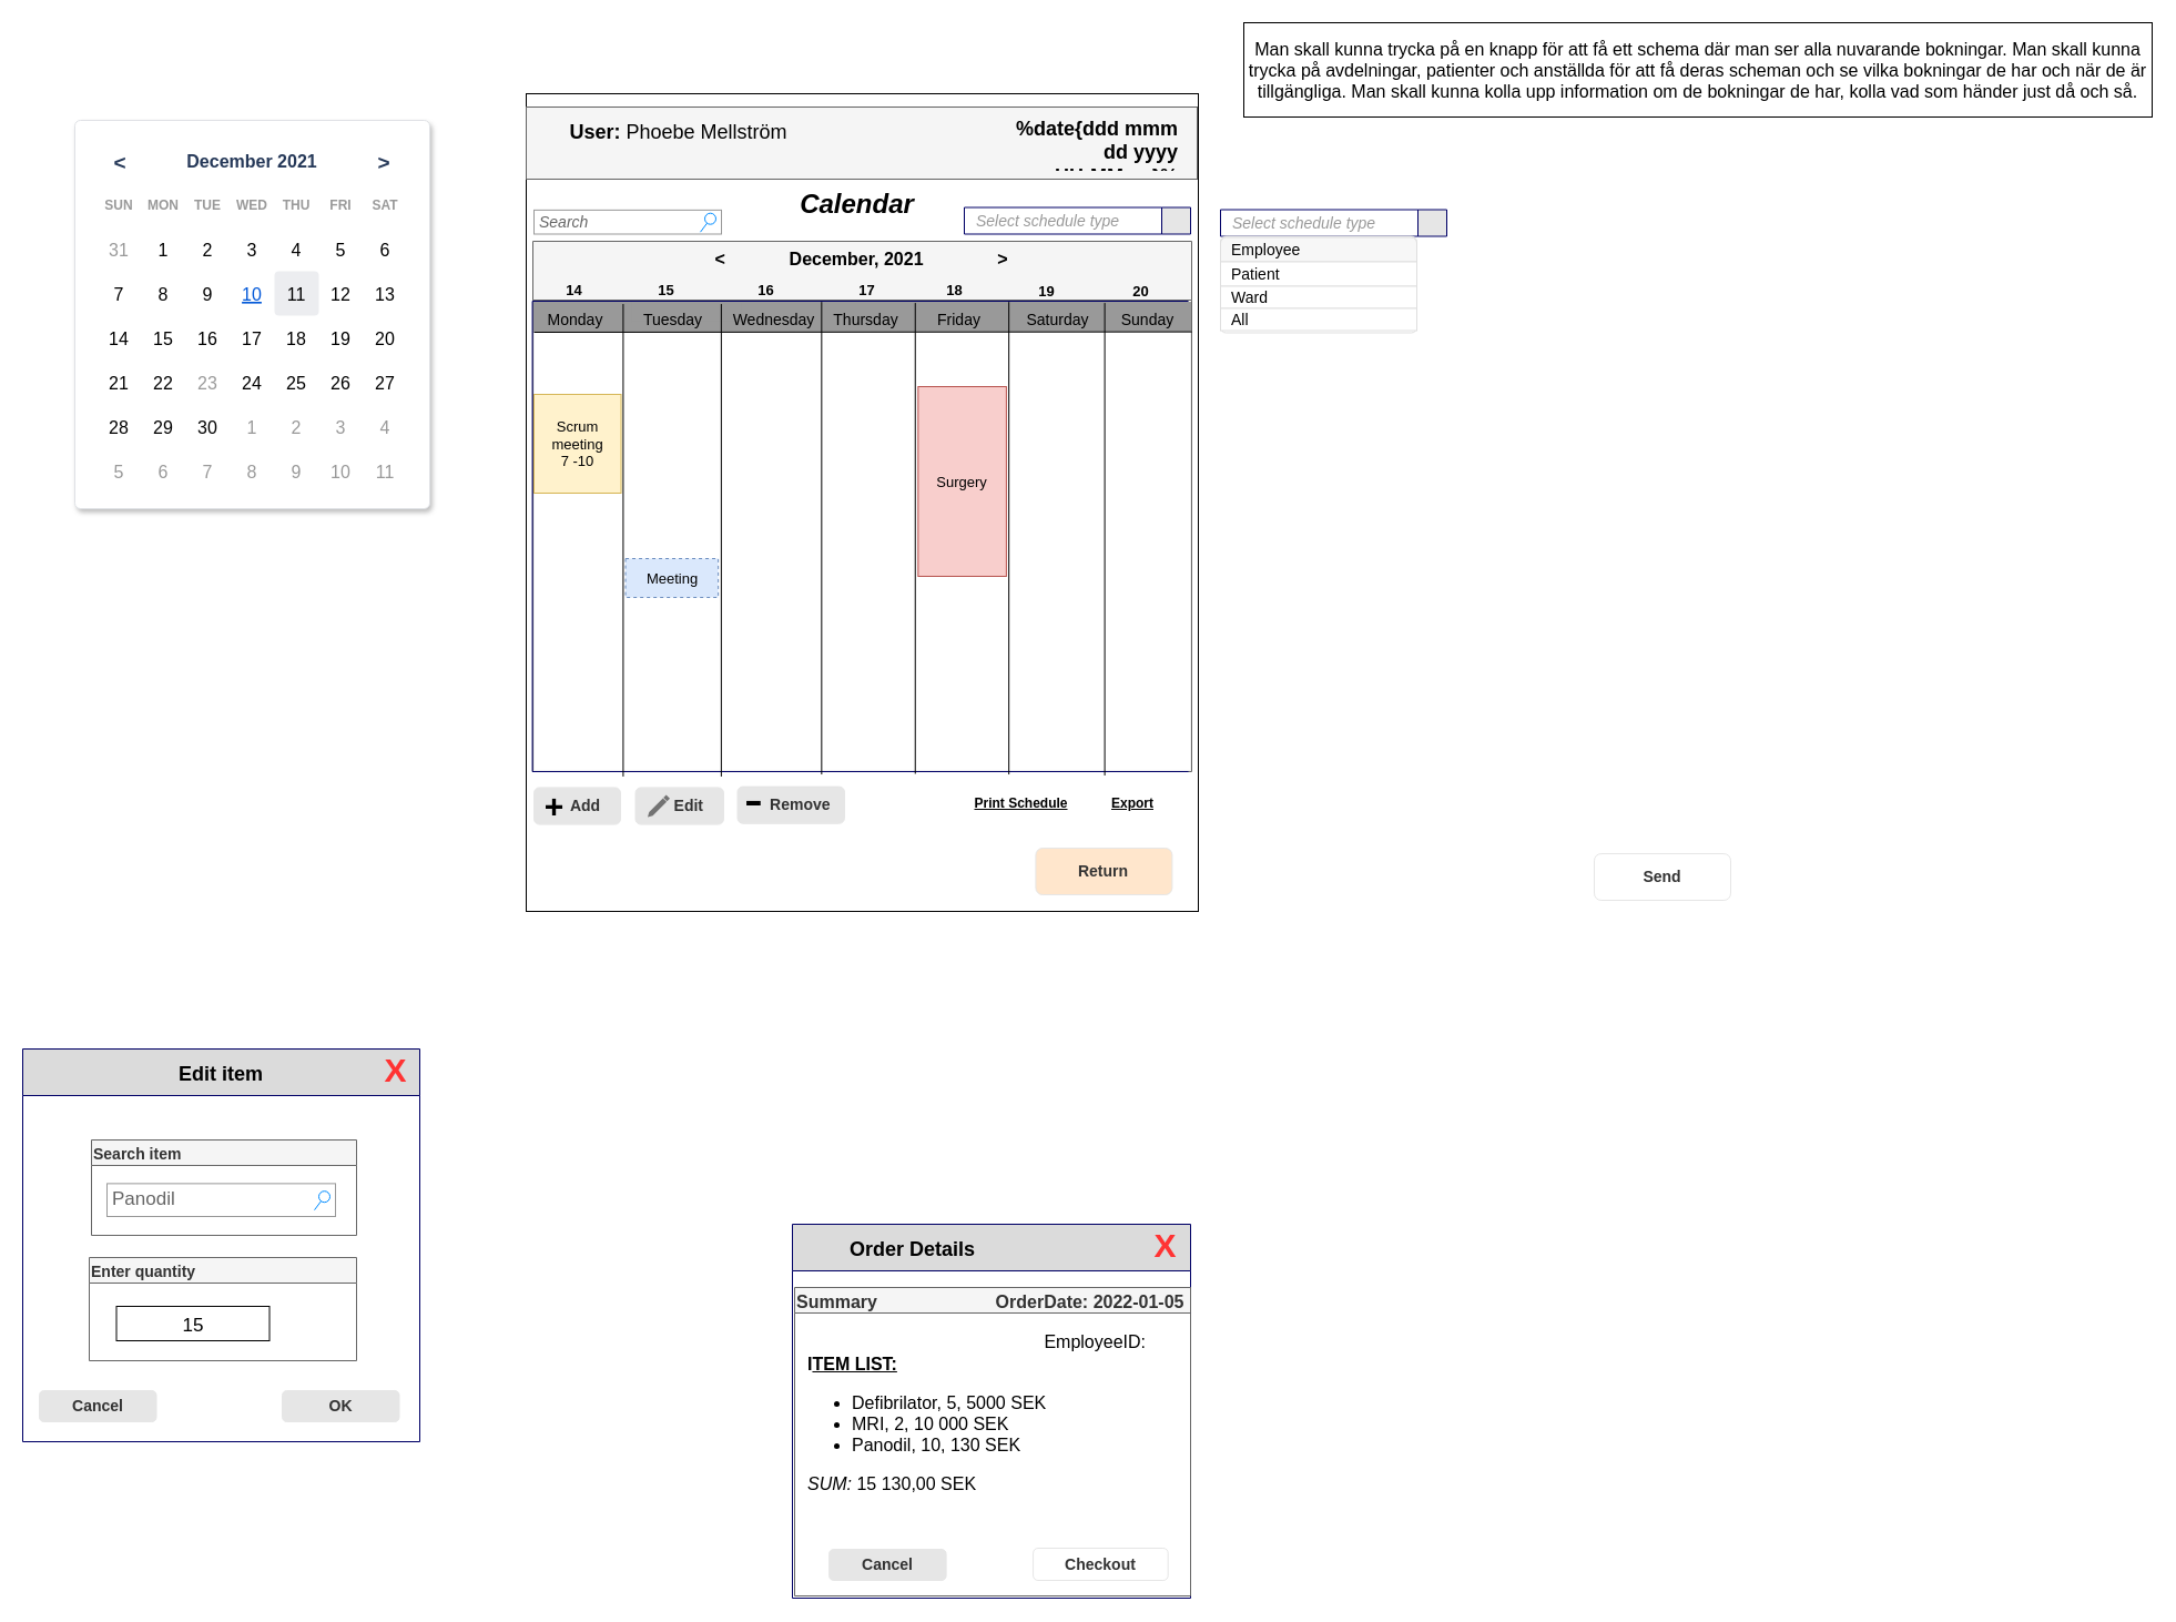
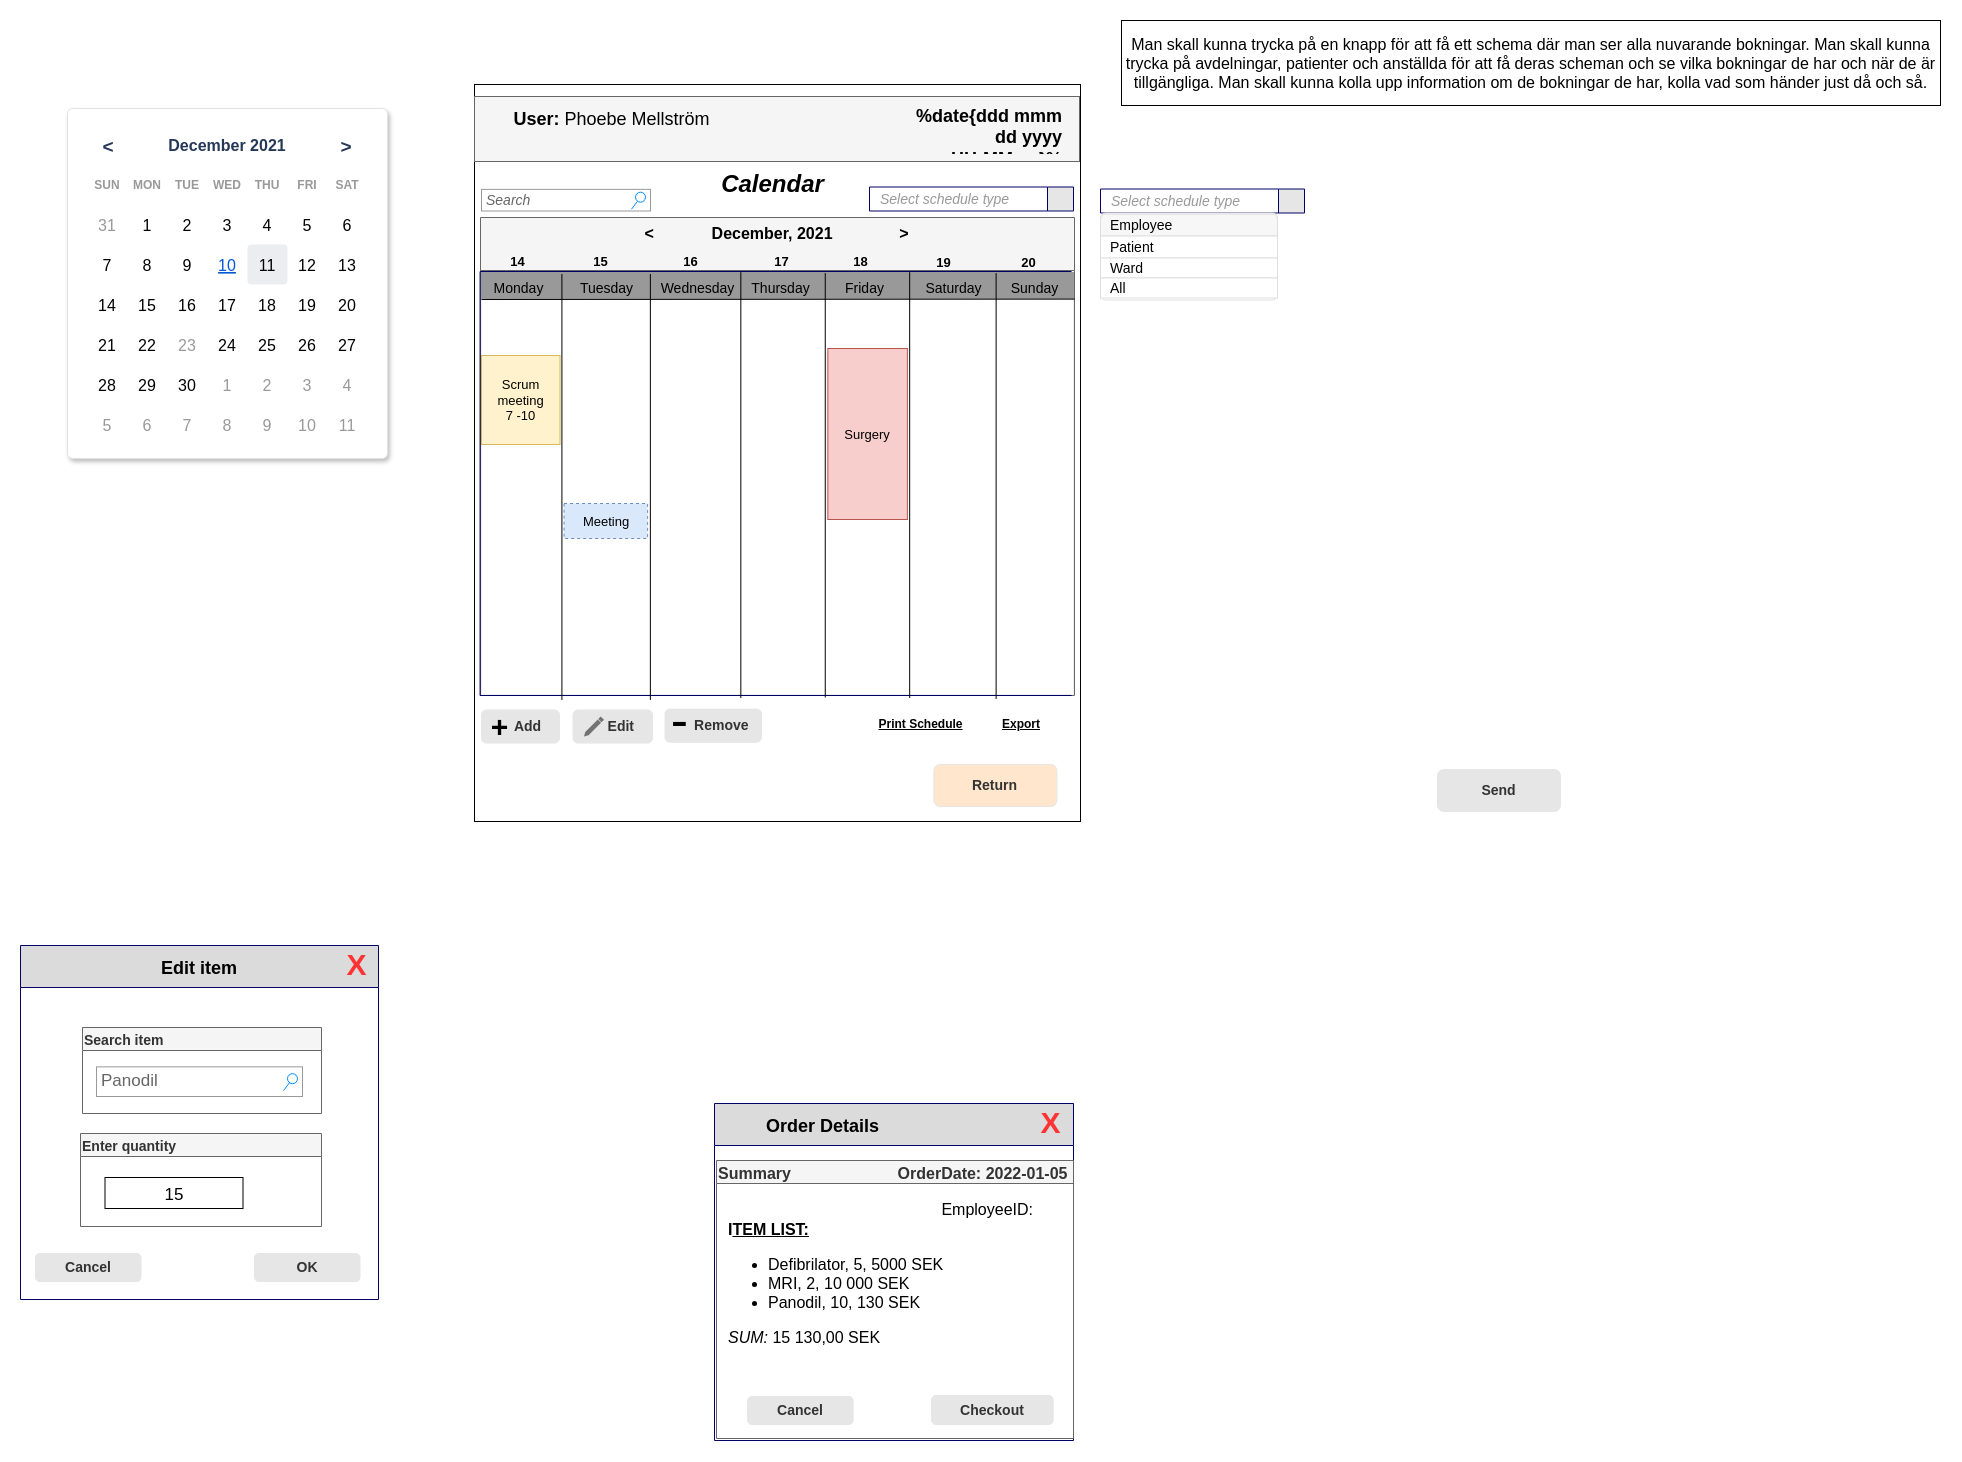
- <mxCell id="49" value="&lt;b&gt;&lt;font style=&quot;font-size: 14px&quot;&gt;Send&lt;br&gt;&lt;/font&gt;&lt;/b&gt;" style="rounded=1;html=1;shadow=0;dashed=0;whiteSpace=wrap;fontSize=10;fillColor=#ffffff;align=center;strokeColor=#E6E6E6;fontColor=#333333;labelBackgroundColor=none;sketch=0;fontFamily=Helvetica;" parent="1" vertex="1"><mxGeometry x="1437" y="769" width="123" height="42" as="geometry" /></mxCell>
+ <mxCell id="49" value="&lt;b&gt;&lt;font style=&quot;font-size: 14px&quot;&gt;Send&lt;br&gt;&lt;/font&gt;&lt;/b&gt;" style="rounded=1;html=1;shadow=0;dashed=0;whiteSpace=wrap;fontSize=10;fillColor=#E6E6E6;align=center;strokeColor=#E6E6E6;fontColor=#333333;labelBackgroundColor=none;sketch=0;fontFamily=Helvetica;" parent="1" vertex="1"><mxGeometry x="1437" y="769" width="123" height="42" as="geometry" /></mxCell>
- <mxCell id="55" value="&lt;b&gt;&lt;font style=&quot;font-size: 14px&quot;&gt;Checkout &lt;br&gt;&lt;/font&gt;&lt;/b&gt;" style="rounded=1;html=1;shadow=0;dashed=0;whiteSpace=wrap;fontSize=10;fillColor=#ffffff;align=center;strokeColor=#E6E6E6;fontColor=#333333;labelBackgroundColor=none;sketch=0;fontFamily=Helvetica;" parent="52" vertex="1"><mxGeometry x="215.09" y="235" width="121.59" height="29" as="geometry" /></mxCell>
+ <mxCell id="55" value="&lt;b&gt;&lt;font style=&quot;font-size: 14px&quot;&gt;Checkout &lt;br&gt;&lt;/font&gt;&lt;/b&gt;" style="rounded=1;html=1;shadow=0;dashed=0;whiteSpace=wrap;fontSize=10;fillColor=#E6E6E6;align=center;strokeColor=#E6E6E6;fontColor=#333333;labelBackgroundColor=none;sketch=0;fontFamily=Helvetica;" parent="52" vertex="1"><mxGeometry x="215.09" y="235" width="121.59" height="29" as="geometry" /></mxCell>
